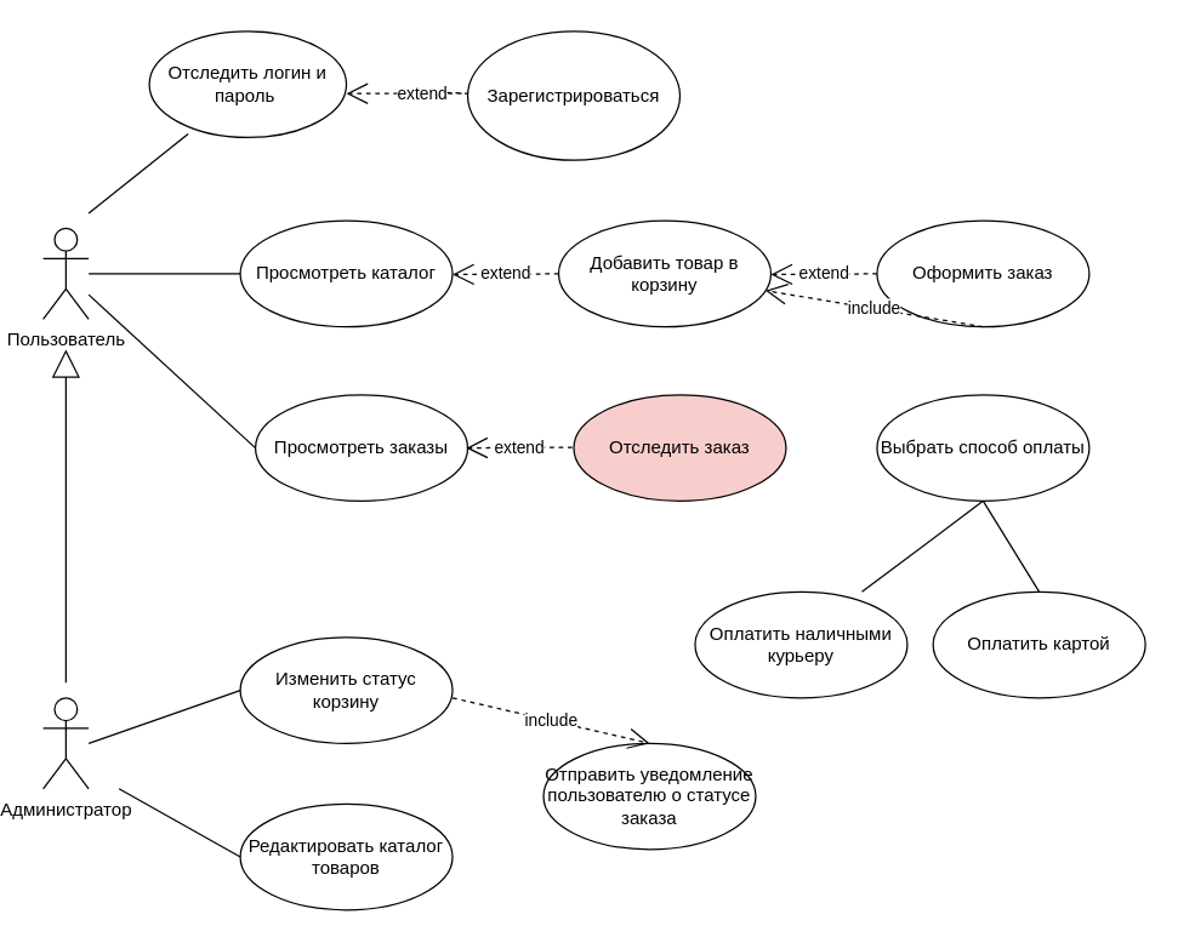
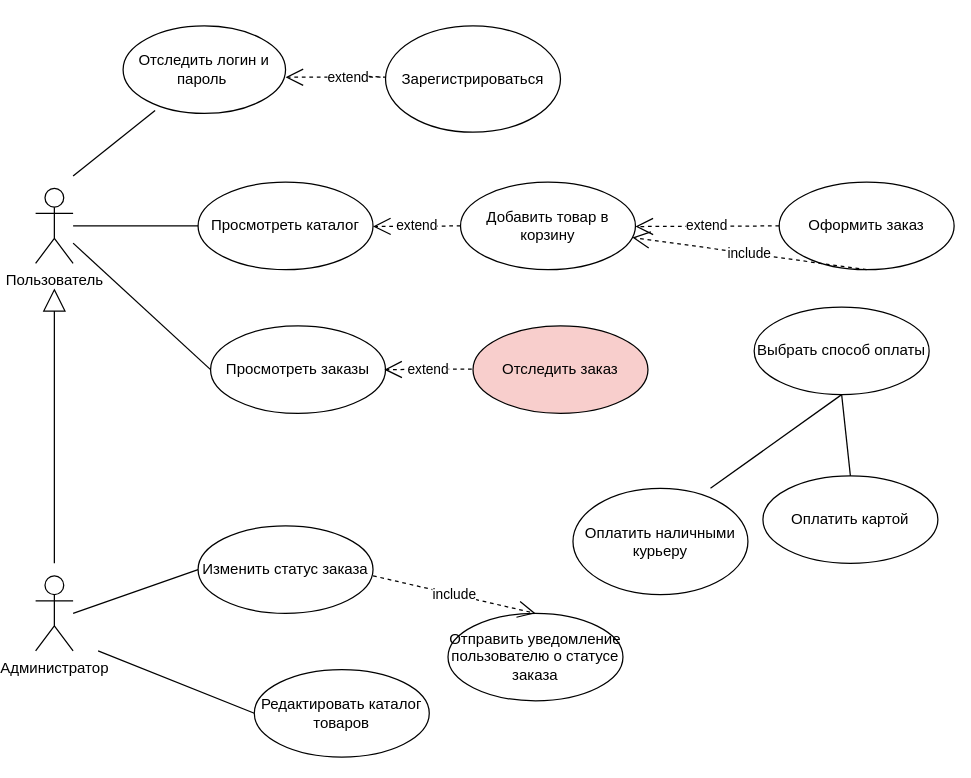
- <mxCell id="8" value="Оформить заказ" style="ellipse;whiteSpace=wrap;html=1;" vertex="1" parent="1"><mxGeometry x="570" y="145" width="140" height="70" as="geometry" /></mxCell>
+ <mxCell id="8" value="Оформить заказ" style="ellipse;whiteSpace=wrap;html=1;" vertex="1" parent="1"><mxGeometry x="615" y="145" width="140" height="70" as="geometry" /></mxCell>
- <mxCell id="10" value="Выбрать способ оплаты" style="ellipse;whiteSpace=wrap;html=1;" vertex="1" parent="1"><mxGeometry x="570" y="260" width="140" height="70" as="geometry" /></mxCell>
+ <mxCell id="10" value="Выбрать способ оплаты" style="ellipse;whiteSpace=wrap;html=1;" vertex="1" parent="1"><mxGeometry x="595" y="245" width="140" height="70" as="geometry" /></mxCell>
- <mxCell id="16" value="Оплатить наличными курьеру" style="ellipse;whiteSpace=wrap;html=1;" vertex="1" parent="1"><mxGeometry x="450" y="390" width="140" height="70" as="geometry" /></mxCell>
+ <mxCell id="16" value="Оплатить наличными курьеру" style="ellipse;whiteSpace=wrap;html=1;" vertex="1" parent="1"><mxGeometry x="450" y="390" width="140" height="85" as="geometry" /></mxCell>
- <mxCell id="15" value="Оплатить картой" style="ellipse;whiteSpace=wrap;html=1;" vertex="1" parent="1"><mxGeometry x="607" y="390" width="140" height="70" as="geometry" /></mxCell>
+ <mxCell id="15" value="Оплатить картой" style="ellipse;whiteSpace=wrap;html=1;" vertex="1" parent="1"><mxGeometry x="602" y="380" width="140" height="70" as="geometry" /></mxCell>
- <mxCell id="25" value="Изменить статус корзину" style="ellipse;whiteSpace=wrap;html=1;" vertex="1" parent="1"><mxGeometry x="150" y="420" width="140" height="70" as="geometry" /></mxCell>
+ <mxCell id="25" value="Изменить статус заказа" style="ellipse;whiteSpace=wrap;html=1;" vertex="1" parent="1"><mxGeometry x="150" y="420" width="140" height="70" as="geometry" /></mxCell>
- <mxCell id="26" value="Редактировать каталог товаров" style="ellipse;whiteSpace=wrap;html=1;" vertex="1" parent="1"><mxGeometry x="150" y="530" width="140" height="70" as="geometry" /></mxCell>
+ <mxCell id="26" value="Редактировать каталог товаров" style="ellipse;whiteSpace=wrap;html=1;" vertex="1" parent="1"><mxGeometry x="195" y="535" width="140" height="70" as="geometry" /></mxCell>
